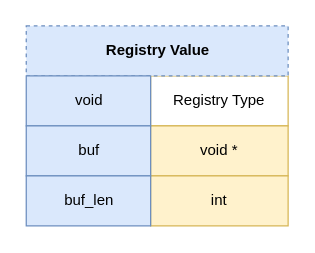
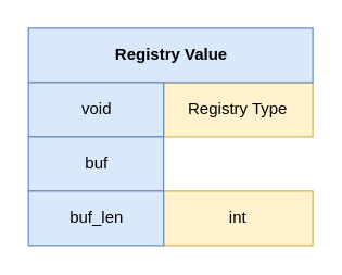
- <mxCell id="5" value="&lt;b&gt;Registry Value&lt;/b&gt;" style="rounded=0;whiteSpace=wrap;html=1;align=center;fillColor=#dae8fc;strokeColor=#6c8ebf;dashed=1;" parent="1" vertex="1"><mxGeometry x="20.5" y="20" width="209.5" height="40" as="geometry" /></mxCell>
+ <mxCell id="5" value="&lt;b&gt;Registry Value&lt;/b&gt;" style="rounded=0;whiteSpace=wrap;html=1;align=center;fillColor=#dae8fc;strokeColor=#6c8ebf;" parent="1" vertex="1"><mxGeometry x="20.5" y="20" width="209.5" height="40" as="geometry" /></mxCell>
- <mxCell id="2" value="Registry Type" style="rounded=0;whiteSpace=wrap;html=1;fillColor=#ffffff;strokeColor=#d6b656;" parent="1" vertex="1"><mxGeometry x="120" y="60" width="110" height="40" as="geometry" /></mxCell>
+ <mxCell id="2" value="Registry Type" style="rounded=0;whiteSpace=wrap;html=1;fillColor=#fff2cc;strokeColor=#d6b656;" parent="1" vertex="1"><mxGeometry x="120" y="60" width="110" height="40" as="geometry" /></mxCell>
- <mxCell id="3" value="void *" style="rounded=0;whiteSpace=wrap;html=1;fillColor=#fff2cc;strokeColor=#d6b656;" parent="1" vertex="1"><mxGeometry x="120" y="100" width="110" height="40" as="geometry" /></mxCell>
